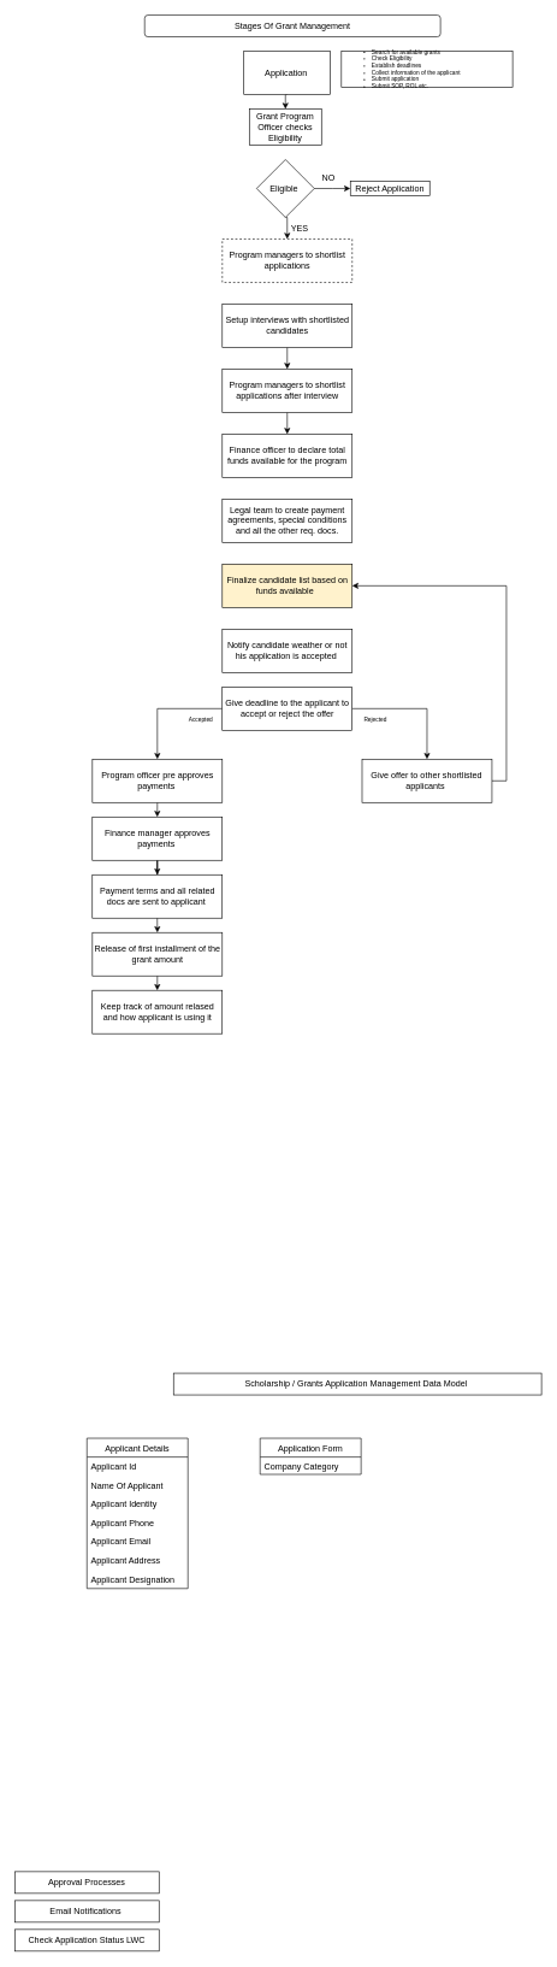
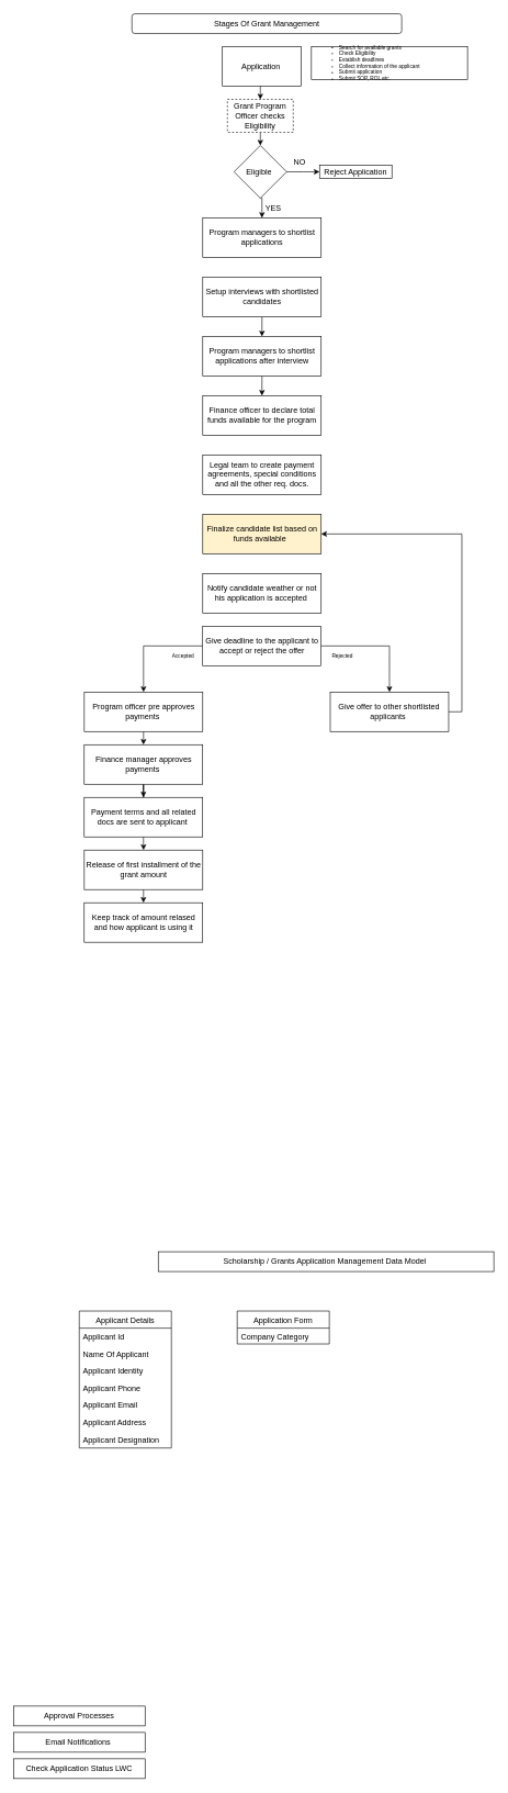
- <mxCell id="28" value="Grant Program Officer checks Eligibility" style="rounded=0;whiteSpace=wrap;html=1;strokeWidth=1;" parent="1" vertex="1"><mxGeometry x="345.12" y="150" width="100" height="50" as="geometry" /></mxCell>
+ <mxCell id="28" value="Grant Program Officer checks Eligibility" style="rounded=0;whiteSpace=wrap;html=1;strokeWidth=1;dashed=1;" parent="1" vertex="1"><mxGeometry x="345.12" y="150" width="100" height="50" as="geometry" /></mxCell>
+ <mxCell id="27" style="edgeStyle=orthogonalEdgeStyle;rounded=0;orthogonalLoop=1;jettySize=auto;html=1;exitX=0.5;exitY=1;exitDx=0;exitDy=0;entryX=0.5;entryY=0;entryDx=0;entryDy=0;strokeWidth=1;" parent="1" source="28" target="23" edge="1"><mxGeometry relative="1" as="geometry" /></mxCell>
- <mxCell id="26" value="Program managers to shortlist applications" style="rounded=0;whiteSpace=wrap;html=1;strokeWidth=1;dashed=1;" parent="1" vertex="1"><mxGeometry x="307.62" y="330" width="180" height="60" as="geometry" /></mxCell>
+ <mxCell id="26" value="Program managers to shortlist applications" style="rounded=0;whiteSpace=wrap;html=1;strokeWidth=1;" parent="1" vertex="1"><mxGeometry x="307.62" y="330" width="180" height="60" as="geometry" /></mxCell>
